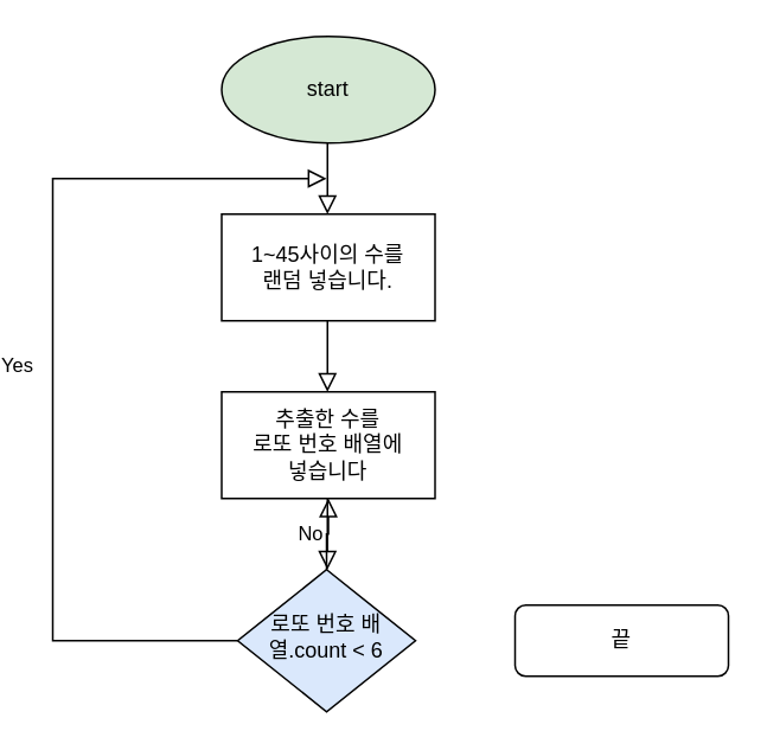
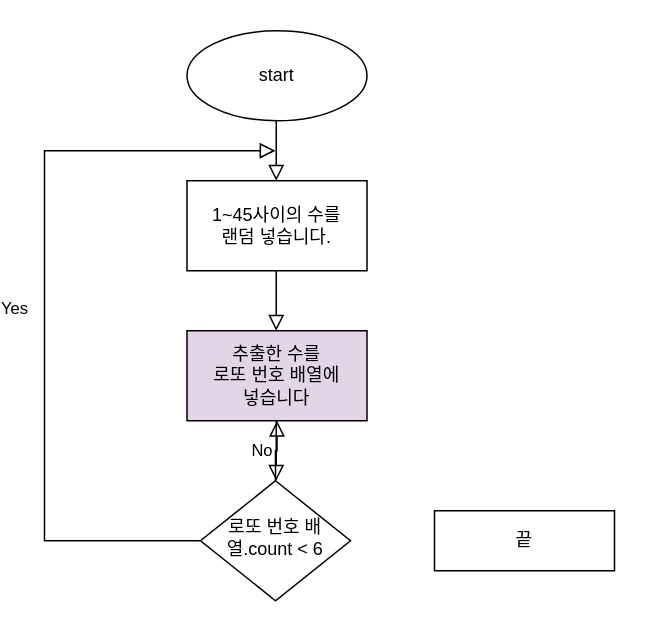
- <mxCell id="7" value="start" style="ellipse;whiteSpace=wrap;html=1;fillColor=#d5e8d4;" vertex="1" parent="1"><mxGeometry x="115" y="20" width="120" height="60" as="geometry" /></mxCell>
+ <mxCell id="7" value="start" style="ellipse;whiteSpace=wrap;html=1;" vertex="1" parent="1"><mxGeometry x="115" y="20" width="120" height="60" as="geometry" /></mxCell>
- <mxCell id="10" value="추출한 수를&lt;br&gt;로또 번호 배열에&lt;br&gt;넣습니다" style="rounded=0;whiteSpace=wrap;html=1;" vertex="1" parent="1"><mxGeometry x="115" y="220" width="120" height="60" as="geometry" /></mxCell>
+ <mxCell id="10" value="추출한 수를&lt;br&gt;로또 번호 배열에&lt;br&gt;넣습니다" style="rounded=0;whiteSpace=wrap;html=1;fillColor=#e1d5e7;" vertex="1" parent="1"><mxGeometry x="115" y="220" width="120" height="60" as="geometry" /></mxCell>
- <mxCell id="5" value="로또 번호 배열.count &amp;lt; 6" style="rhombus;whiteSpace=wrap;html=1;shadow=0;fontFamily=Helvetica;fontSize=12;align=center;strokeWidth=1;spacing=6;spacingTop=-4;fillColor=#dae8fc;" parent="1" vertex="1"><mxGeometry x="124" y="320" width="100" height="80" as="geometry" /></mxCell>
+ <mxCell id="5" value="로또 번호 배열.count &amp;lt; 6" style="rhombus;whiteSpace=wrap;html=1;shadow=0;fontFamily=Helvetica;fontSize=12;align=center;strokeWidth=1;spacing=6;spacingTop=-4;" parent="1" vertex="1"><mxGeometry x="124" y="320" width="100" height="80" as="geometry" /></mxCell>
- <mxCell id="6" value="끝" style="rounded=1;whiteSpace=wrap;html=1;fontSize=12;glass=0;strokeWidth=1;shadow=0;" parent="1" vertex="1"><mxGeometry x="280" y="340" width="120" height="40" as="geometry" /></mxCell>
+ <mxCell id="6" value="끝" style="whiteSpace=wrap;html=1;fontSize=12;glass=0;strokeWidth=1;shadow=0;rounded=0;" parent="1" vertex="1"><mxGeometry x="280" y="340" width="120" height="40" as="geometry" /></mxCell>
